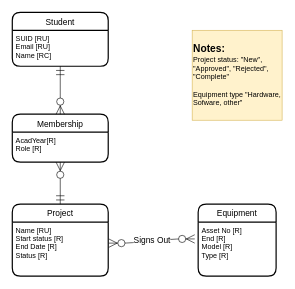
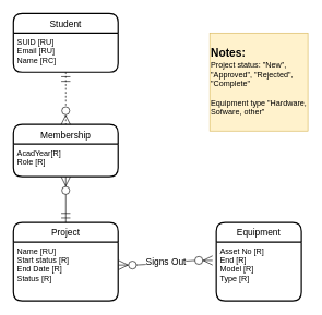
- <mxCell id="13" value="" style="fontSize=12;html=1;endArrow=ERzeroToMany;startArrow=ERmandOne;exitX=0.5;exitY=1;exitDx=0;exitDy=0;endSize=12;startSize=12;entryX=0.5;entryY=0;entryDx=0;entryDy=0;" edge="1" parent="1" source="3" target="6"><mxGeometry width="100" height="100" relative="1" as="geometry"><mxPoint x="140" y="560" as="sourcePoint" /><mxPoint x="120" y="270" as="targetPoint" /></mxGeometry></mxCell>
+ <mxCell id="13" value="" style="fontSize=12;html=1;endArrow=ERzeroToMany;startArrow=ERmandOne;exitX=0.5;exitY=1;exitDx=0;exitDy=0;endSize=12;startSize=12;entryX=0.5;entryY=0;entryDx=0;entryDy=0;dashed=1;" edge="1" parent="1" source="3" target="6"><mxGeometry width="100" height="100" relative="1" as="geometry"><mxPoint x="140" y="560" as="sourcePoint" /><mxPoint x="120" y="270" as="targetPoint" /></mxGeometry></mxCell>
